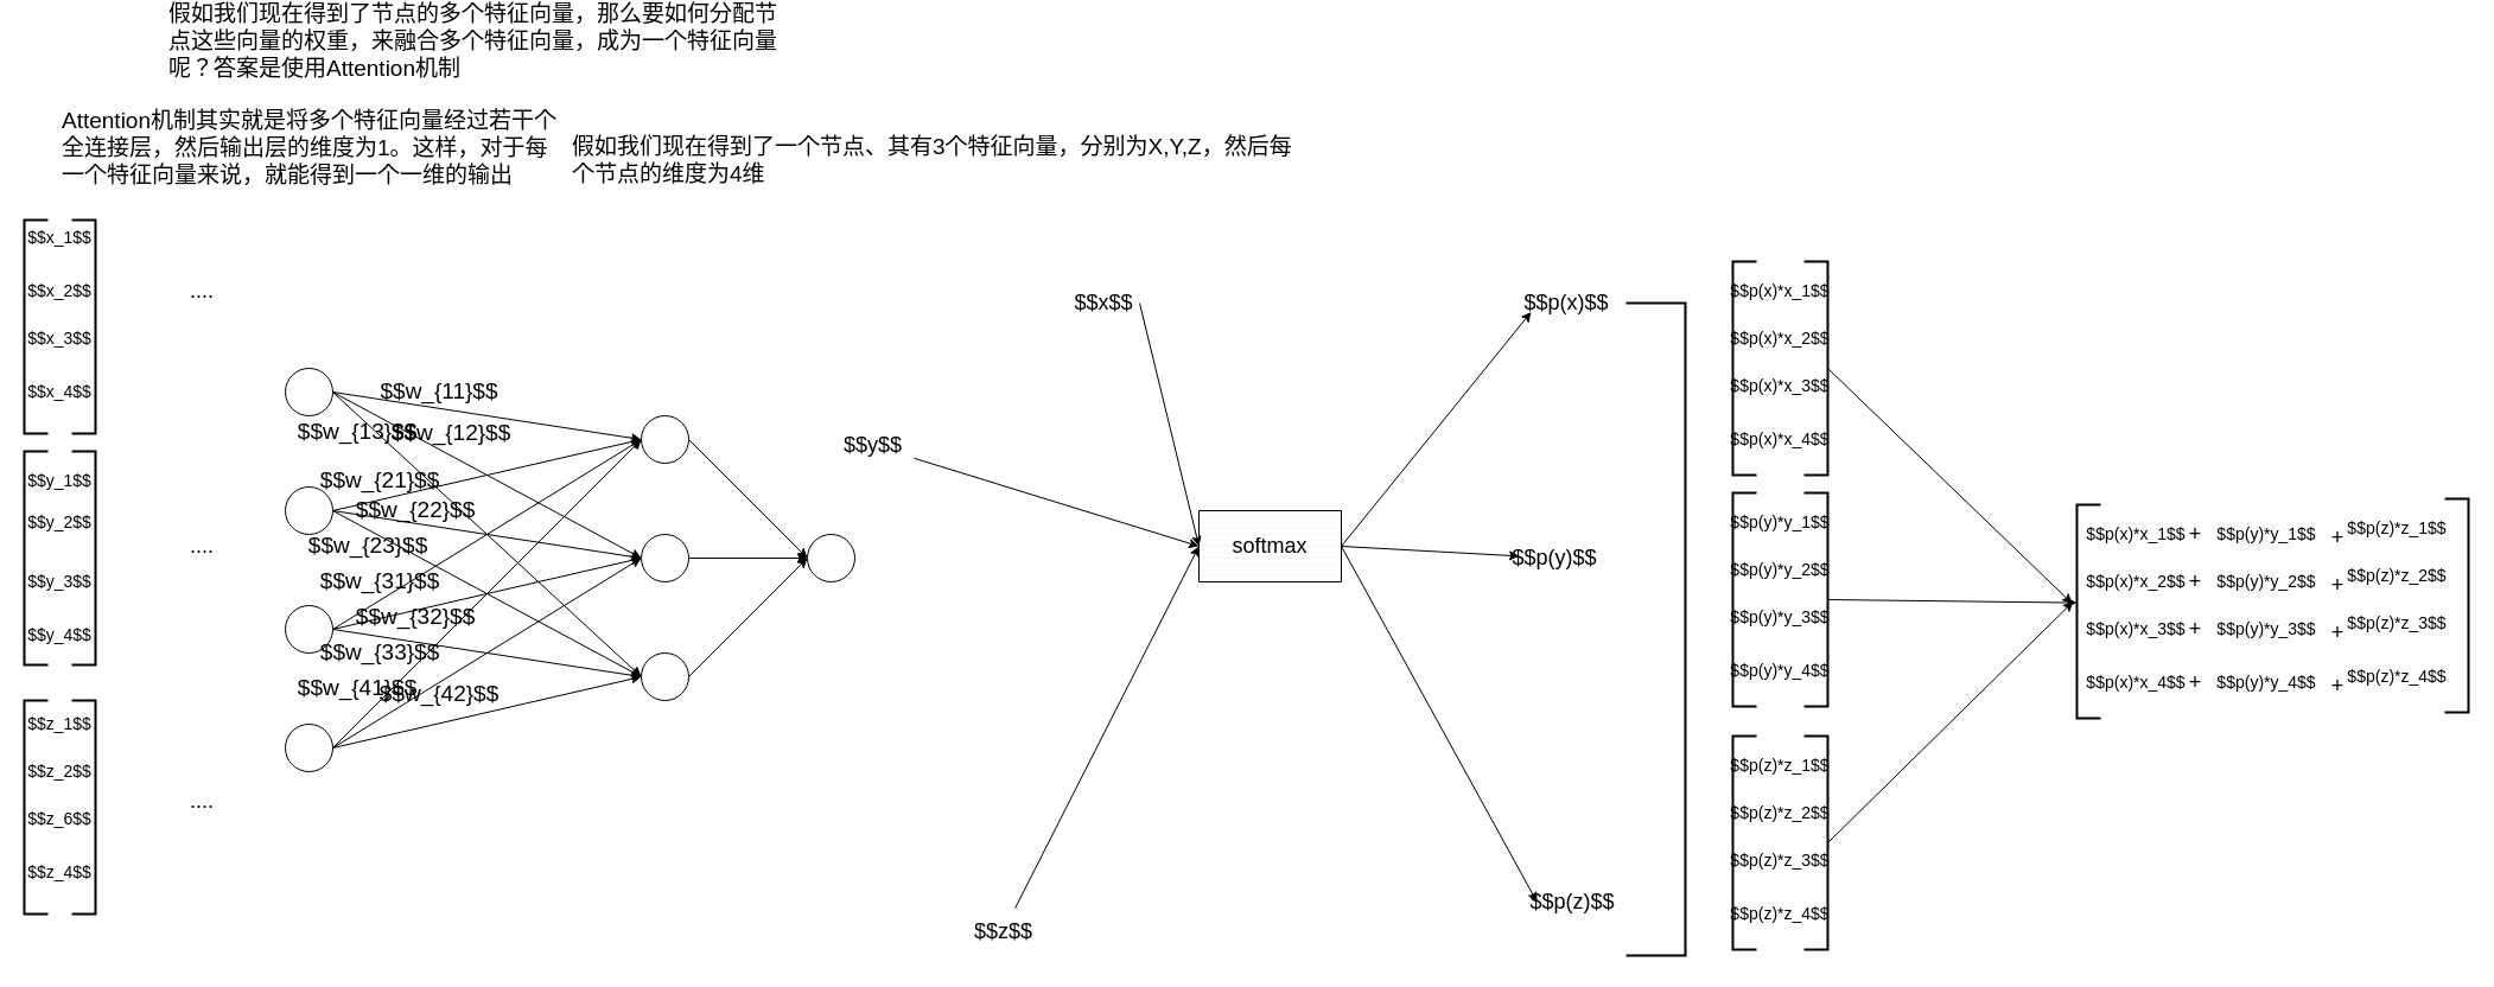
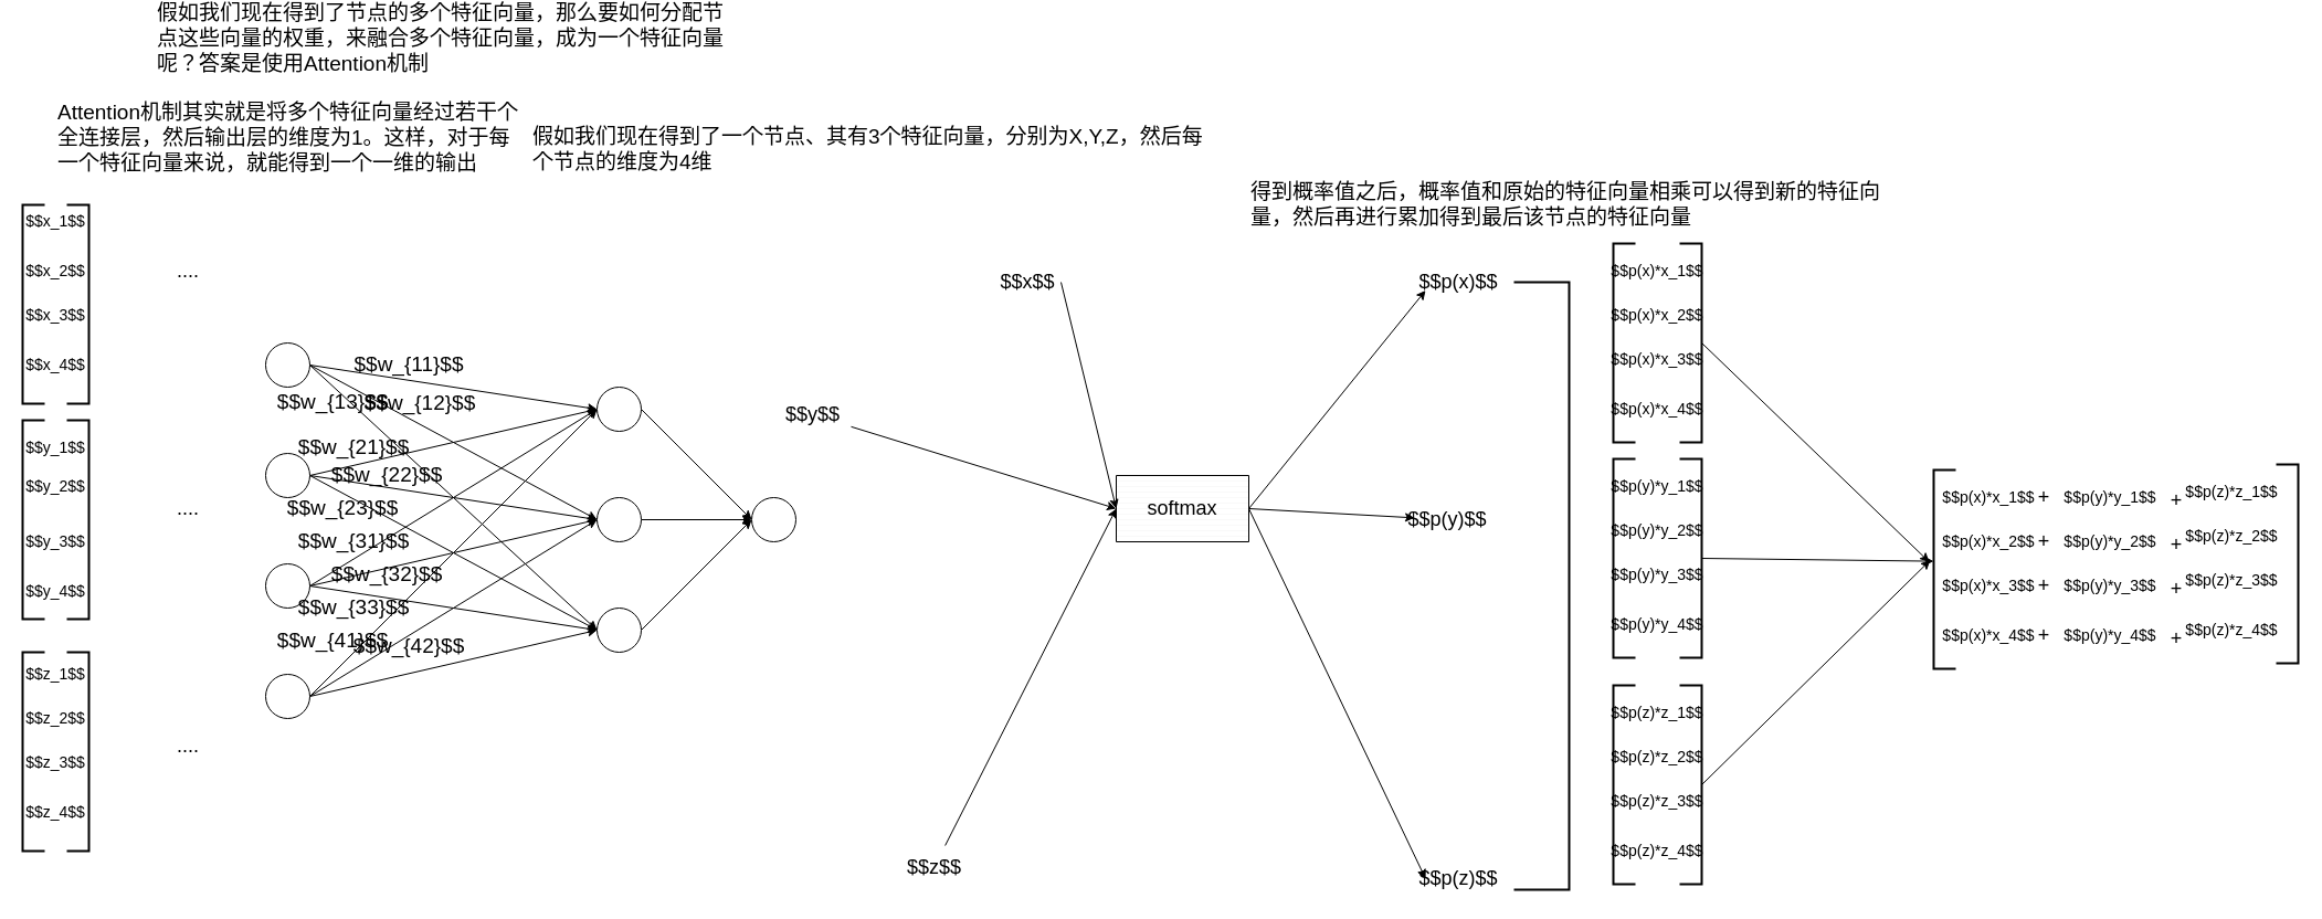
+ <mxCell id="76" value="&lt;font style=&quot;font-size: 19px;&quot;&gt;得到概率值之后，概率值和原始的特征向量相乘可以得到新的特征向量，然后再进行累加得到最后该节点的特征向量&lt;/font&gt;" style="text;strokeColor=none;align=left;fillColor=none;html=1;verticalAlign=middle;whiteSpace=wrap;rounded=0;" vertex="1" parent="1"><mxGeometry x="1130" y="170" width="580" height="30" as="geometry" /></mxCell>
- <mxCell id="54" value="&lt;font style=&quot;font-size: 14px;&quot;&gt;$$z_6$$&lt;/font&gt;" style="text;strokeColor=none;align=center;fillColor=none;html=1;verticalAlign=middle;whiteSpace=wrap;rounded=0;" vertex="1" parent="1"><mxGeometry x="20" y="675" width="60" height="30" as="geometry" /></mxCell>
+ <mxCell id="54" value="&lt;font style=&quot;font-size: 14px;&quot;&gt;$$z_3$$&lt;/font&gt;" style="text;strokeColor=none;align=center;fillColor=none;html=1;verticalAlign=middle;whiteSpace=wrap;rounded=0;" vertex="1" parent="1"><mxGeometry x="20" y="675" width="60" height="30" as="geometry" /></mxCell>
- <mxCell id="74" value="&lt;font style=&quot;font-size: 18px;&quot;&gt;$$p(z)$$&lt;/font&gt;" style="text;strokeColor=none;align=center;fillColor=none;html=1;verticalAlign=middle;whiteSpace=wrap;rounded=0;" vertex="1" parent="1"><mxGeometry x="1295" y="745" width="60" height="30" as="geometry" /></mxCell>
+ <mxCell id="74" value="&lt;font style=&quot;font-size: 18px;&quot;&gt;$$p(z)$$&lt;/font&gt;" style="text;strokeColor=none;align=center;fillColor=none;html=1;verticalAlign=middle;whiteSpace=wrap;rounded=0;" vertex="1" parent="1"><mxGeometry x="1290" y="780" width="60" height="30" as="geometry" /></mxCell>
